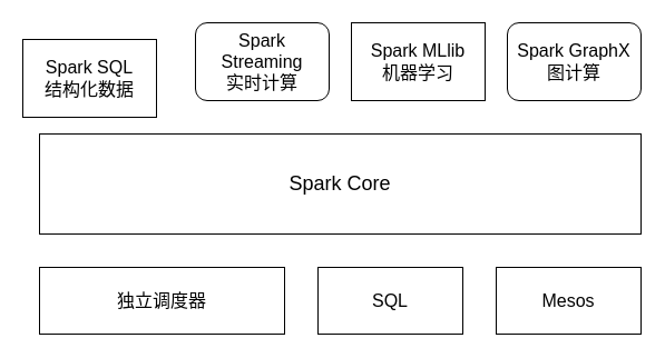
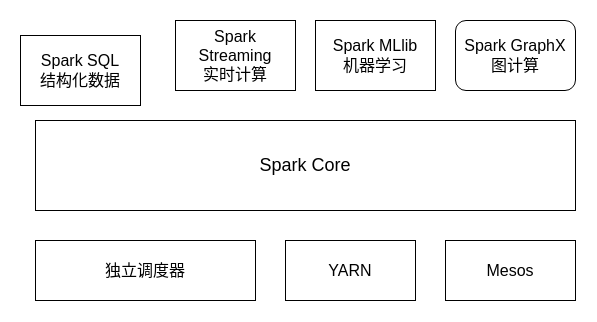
- <mxCell id="7" value="Spark Streaming&lt;br&gt;实时计算" style="whiteSpace=wrap;html=1;fontSize=16;rounded=1;" parent="1" vertex="1"><mxGeometry x="175" y="20" width="120" height="70" as="geometry" /></mxCell>
+ <mxCell id="7" value="Spark Streaming&lt;br&gt;实时计算" style="rounded=0;whiteSpace=wrap;html=1;fontSize=16;" parent="1" vertex="1"><mxGeometry x="175" y="20" width="120" height="70" as="geometry" /></mxCell>
- <mxCell id="4" value="SQL" style="rounded=0;whiteSpace=wrap;html=1;fontSize=16;" parent="1" vertex="1"><mxGeometry x="285" y="240" width="130" height="60" as="geometry" /></mxCell>
+ <mxCell id="4" value="YARN" style="rounded=0;whiteSpace=wrap;html=1;fontSize=16;" parent="1" vertex="1"><mxGeometry x="285" y="240" width="130" height="60" as="geometry" /></mxCell>
